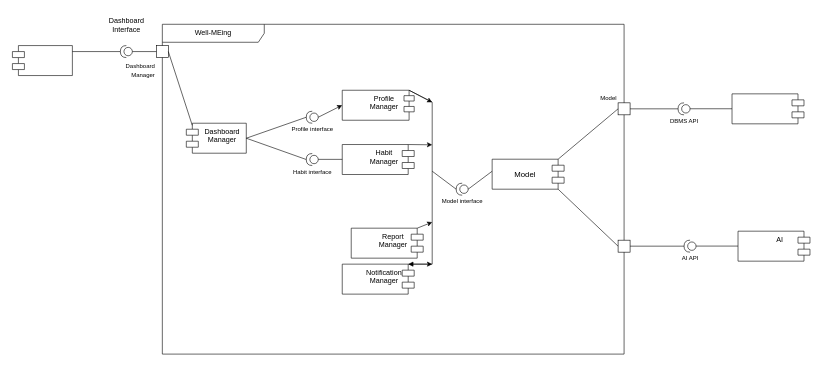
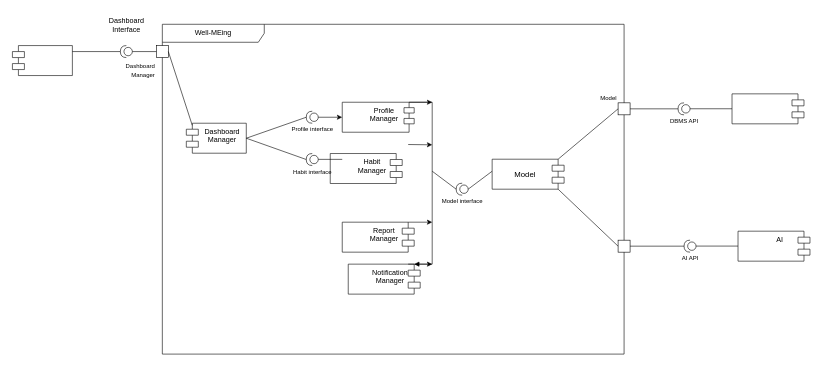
- <mxCell id="6" value="&lt;div&gt;Profile&lt;br&gt;Manager&lt;div&gt;&lt;br&gt;&lt;/div&gt;&lt;/div&gt;" style="shape=module;align=left;spacingLeft=20;align=center;verticalAlign=top;whiteSpace=wrap;html=1;flipH=1;jettyWidth=17;jettyHeight=9;" vertex="1" parent="3"><mxGeometry x="300" y="110" width="120" height="50" as="geometry" /></mxCell>
+ <mxCell id="6" value="&lt;div&gt;Profile&lt;br&gt;Manager&lt;div&gt;&lt;br&gt;&lt;/div&gt;&lt;/div&gt;" style="shape=module;align=left;spacingLeft=20;align=center;verticalAlign=top;whiteSpace=wrap;html=1;flipH=1;jettyWidth=17;jettyHeight=9;" vertex="1" parent="3"><mxGeometry x="300" y="130" width="120" height="50" as="geometry" /></mxCell>
- <mxCell id="5" value="Habit&lt;br&gt;Manager&lt;div&gt;&lt;br&gt;&lt;/div&gt;" style="shape=module;align=left;spacingLeft=20;align=center;verticalAlign=top;whiteSpace=wrap;html=1;flipH=1;" vertex="1" parent="3"><mxGeometry x="300" y="200.5" width="120" height="50" as="geometry" /></mxCell>
+ <mxCell id="5" value="Habit&lt;br&gt;Manager&lt;div&gt;&lt;br&gt;&lt;/div&gt;" style="shape=module;align=left;spacingLeft=20;align=center;verticalAlign=top;whiteSpace=wrap;html=1;flipH=1;" vertex="1" parent="3"><mxGeometry x="280" y="215.5" width="120" height="50" as="geometry" /></mxCell>
- <mxCell id="16" value="Report&lt;div&gt;Manager&lt;/div&gt;" style="shape=module;align=left;spacingLeft=20;align=center;verticalAlign=top;whiteSpace=wrap;html=1;flipH=1;" vertex="1" parent="3"><mxGeometry x="315" y="340" width="120" height="50" as="geometry" /></mxCell>
+ <mxCell id="16" value="Report&lt;div&gt;Manager&lt;/div&gt;" style="shape=module;align=left;spacingLeft=20;align=center;verticalAlign=top;whiteSpace=wrap;html=1;flipH=1;" vertex="1" parent="3"><mxGeometry x="300" y="330" width="120" height="50" as="geometry" /></mxCell>
- <mxCell id="7" value="Notification&lt;div&gt;Manager&lt;/div&gt;" style="shape=module;align=left;spacingLeft=20;align=center;verticalAlign=top;whiteSpace=wrap;html=1;flipH=1;" vertex="1" parent="3"><mxGeometry x="300" y="400" width="120" height="50" as="geometry" /></mxCell>
+ <mxCell id="7" value="Notification&lt;div&gt;Manager&lt;/div&gt;" style="shape=module;align=left;spacingLeft=20;align=center;verticalAlign=top;whiteSpace=wrap;html=1;flipH=1;" vertex="1" parent="3"><mxGeometry x="310" y="400" width="120" height="50" as="geometry" /></mxCell>
